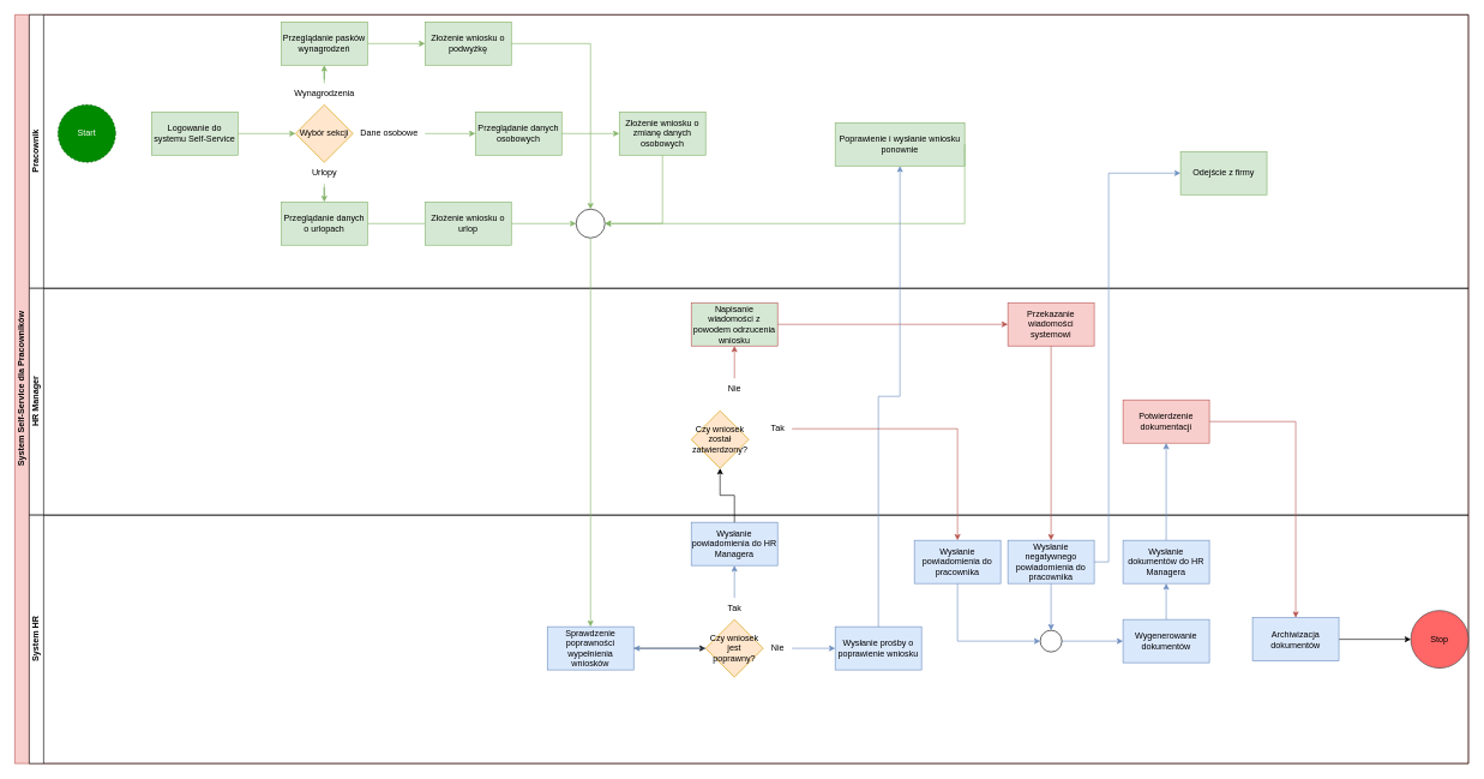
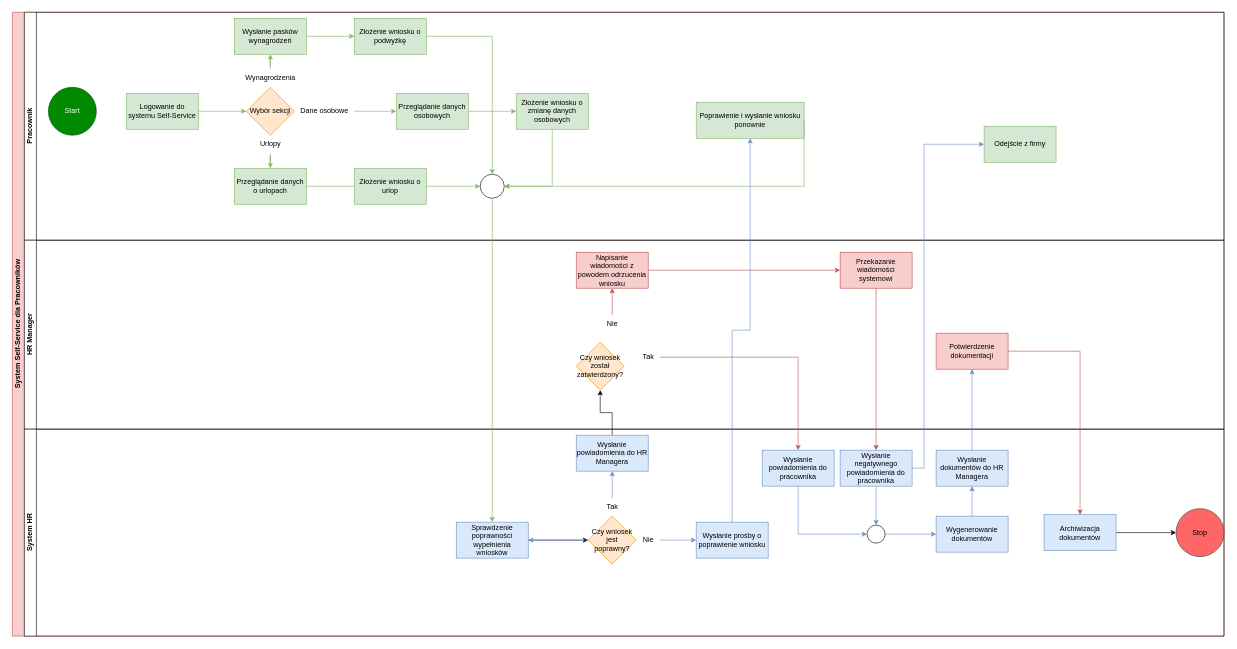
- <mxCell id="13" value="Przeglądanie pasków wynagrodzeń" style="whiteSpace=wrap;html=1;fillColor=#d5e8d4;strokeColor=#82b366;" vertex="1" parent="3"><mxGeometry x="350" y="10" width="120" height="60" as="geometry" /></mxCell>
+ <mxCell id="13" value="Wysłanie pasków wynagrodzeń" style="whiteSpace=wrap;html=1;fillColor=#d5e8d4;strokeColor=#82b366;" vertex="1" parent="3"><mxGeometry x="350" y="10" width="120" height="60" as="geometry" /></mxCell>
- <mxCell id="4" value="Start" style="ellipse;whiteSpace=wrap;html=1;fillColor=#008a00;fontColor=#ffffff;strokeColor=#005700;dashed=1;" vertex="1" parent="3"><mxGeometry x="40" y="125" width="80" height="80" as="geometry" /></mxCell>
+ <mxCell id="4" value="Start" style="ellipse;whiteSpace=wrap;html=1;fillColor=#008a00;fontColor=#ffffff;strokeColor=#005700;" vertex="1" parent="3"><mxGeometry x="40" y="125" width="80" height="80" as="geometry" /></mxCell>
- <mxCell id="37" value="Napisanie wiadomości z powodem odrzucenia wniosku" style="whiteSpace=wrap;html=1;fillColor=#d5e8d4;strokeColor=#b85450;" vertex="1" parent="30"><mxGeometry x="920" y="20" width="120" height="60" as="geometry" /></mxCell>
+ <mxCell id="37" value="Napisanie wiadomości z powodem odrzucenia wniosku" style="whiteSpace=wrap;html=1;fillColor=#f8cecc;strokeColor=#b85450;" vertex="1" parent="30"><mxGeometry x="920" y="20" width="120" height="60" as="geometry" /></mxCell>
